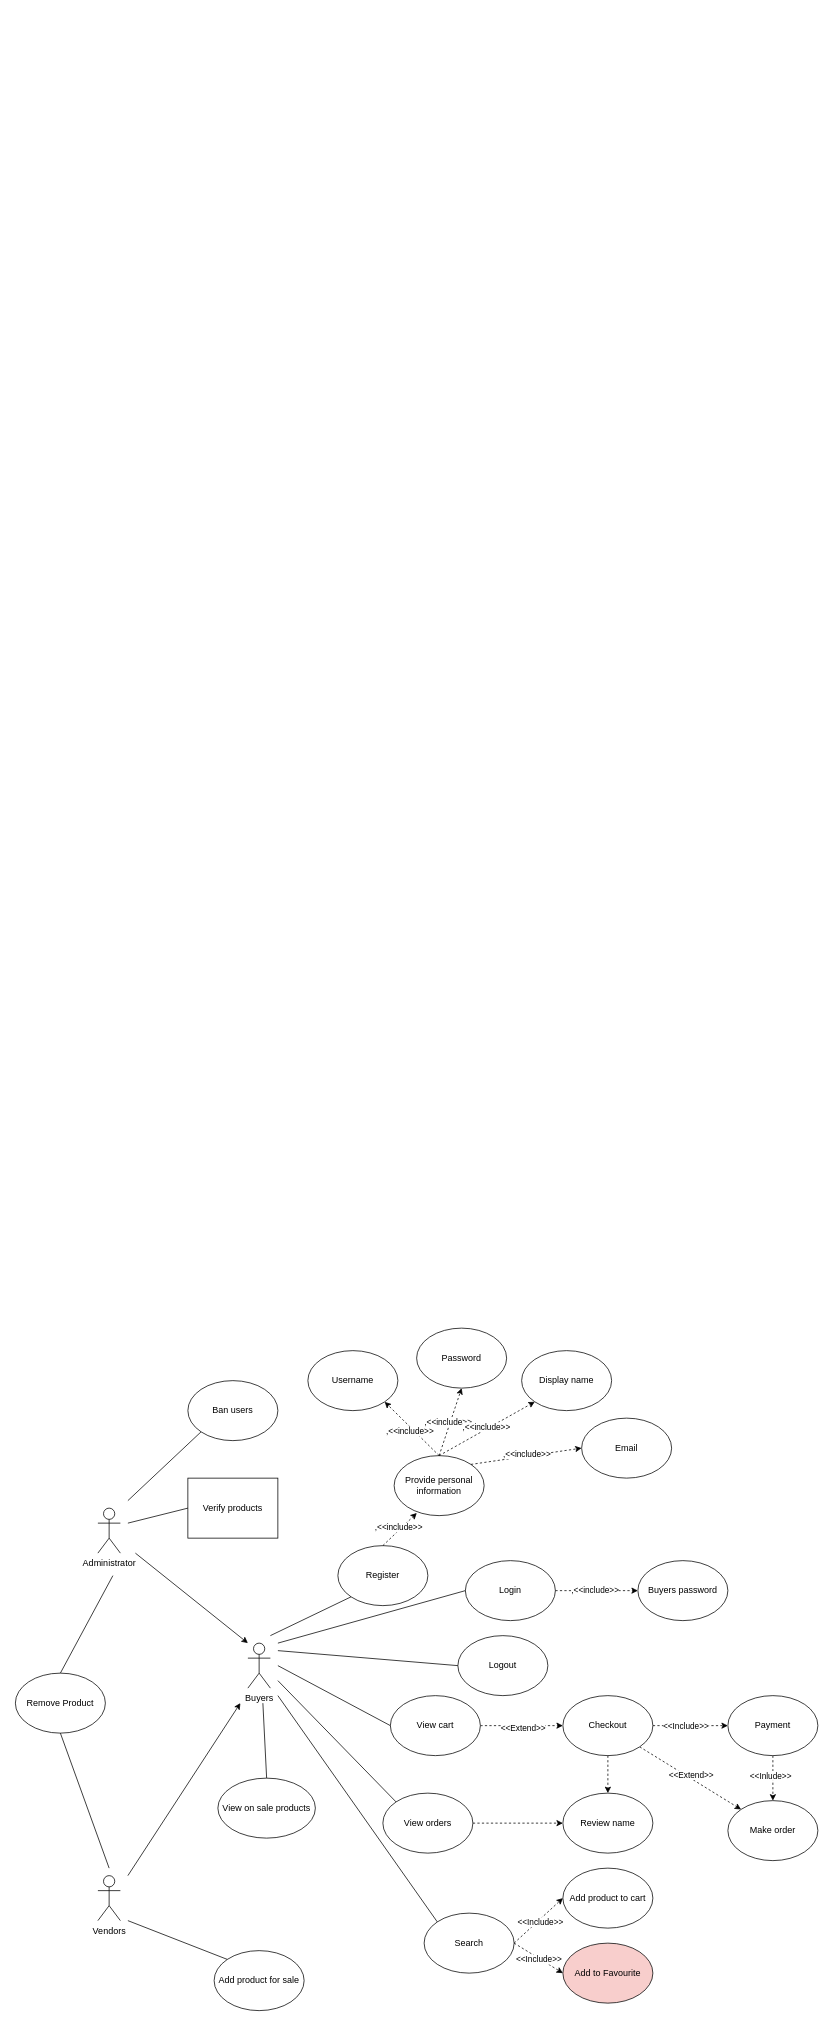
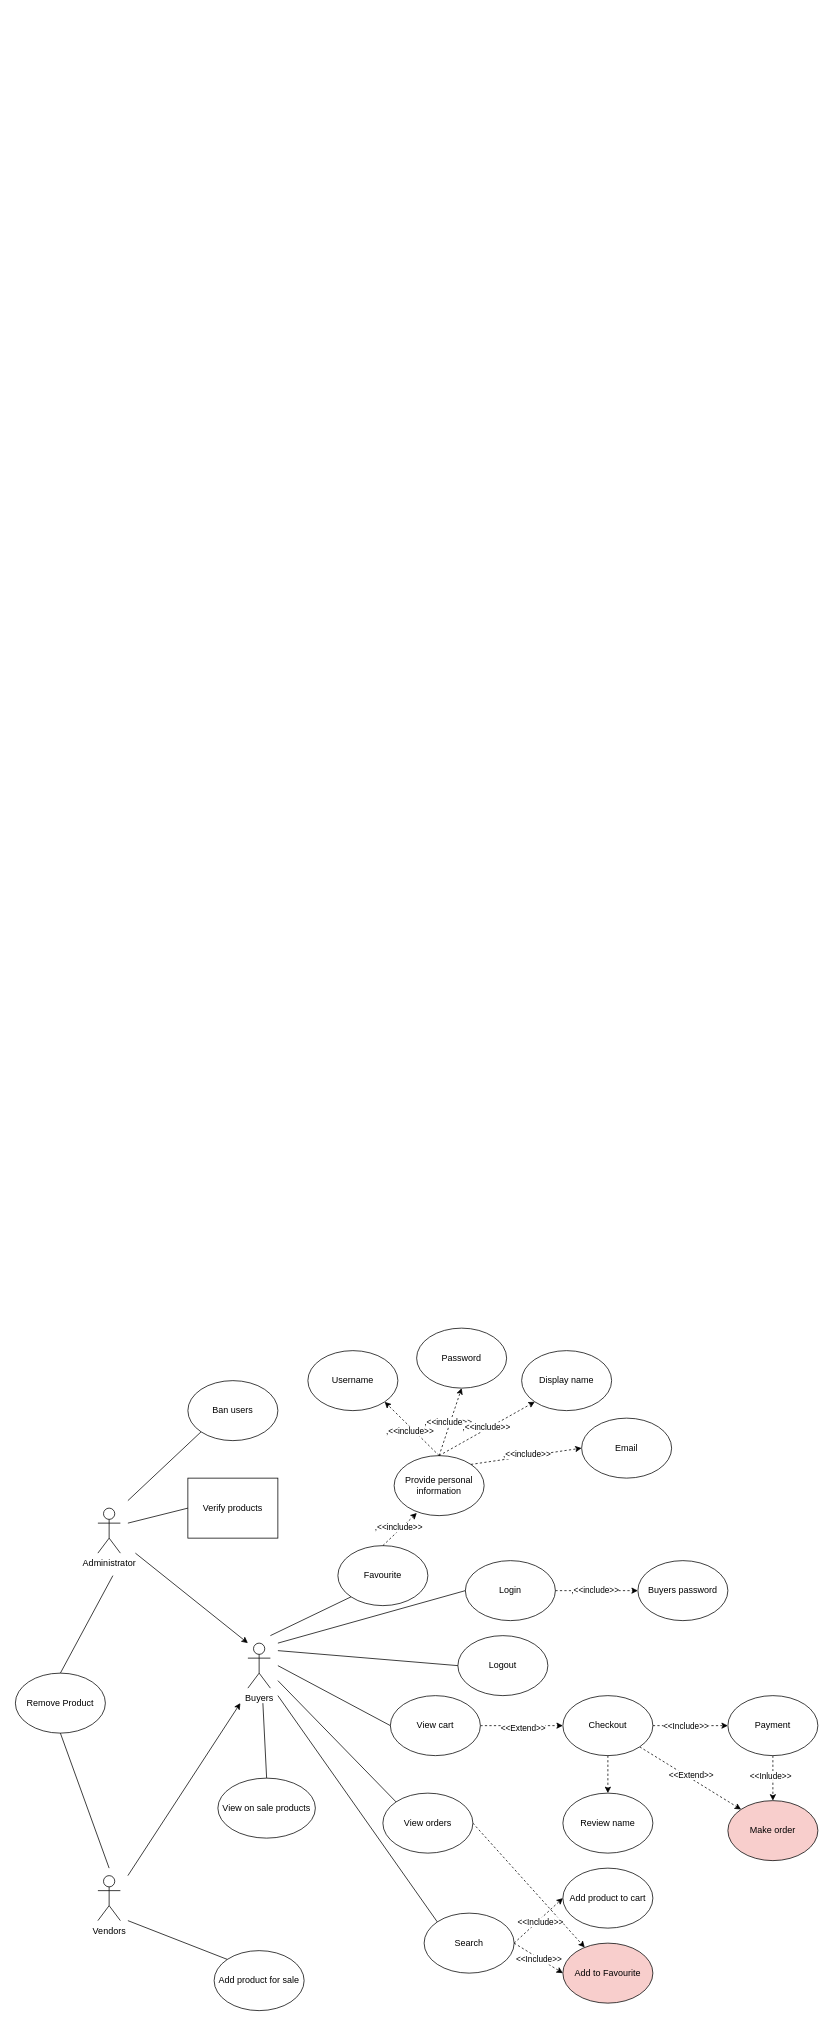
- <mxCell id="14" value="Register" style="ellipse;whiteSpace=wrap;html=1;" vertex="1" parent="1"><mxGeometry x="450" y="2060" width="120" height="80" as="geometry" /></mxCell>
+ <mxCell id="14" value="Favourite" style="ellipse;whiteSpace=wrap;html=1;" vertex="1" parent="1"><mxGeometry x="450" y="2060" width="120" height="80" as="geometry" /></mxCell>
- <mxCell id="15" style="rounded=0;orthogonalLoop=1;jettySize=auto;html=1;exitX=1;exitY=0.5;exitDx=0;exitDy=0;entryX=0;entryY=0.5;entryDx=0;entryDy=0;dashed=1;" edge="1" parent="1" source="16" target="21"><mxGeometry relative="1" as="geometry" /></mxCell>
+ <mxCell id="15" style="rounded=0;orthogonalLoop=1;jettySize=auto;html=1;exitX=1;exitY=0.5;exitDx=0;exitDy=0;dashed=1;" edge="1" parent="1" source="16" target="6"><mxGeometry relative="1" as="geometry" /></mxCell>
- <mxCell id="52" value="Make order" style="ellipse;whiteSpace=wrap;html=1;" vertex="1" parent="1"><mxGeometry x="970" y="2400" width="120" height="80" as="geometry" /></mxCell>
+ <mxCell id="52" value="Make order" style="ellipse;whiteSpace=wrap;html=1;fillColor=#f8cecc;" vertex="1" parent="1"><mxGeometry x="970" y="2400" width="120" height="80" as="geometry" /></mxCell>
